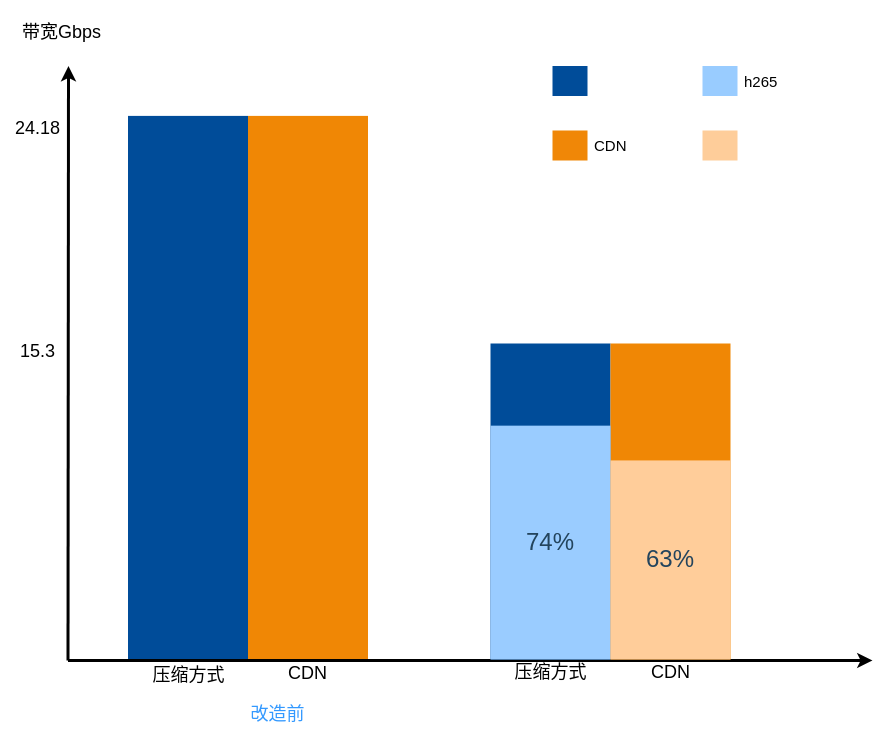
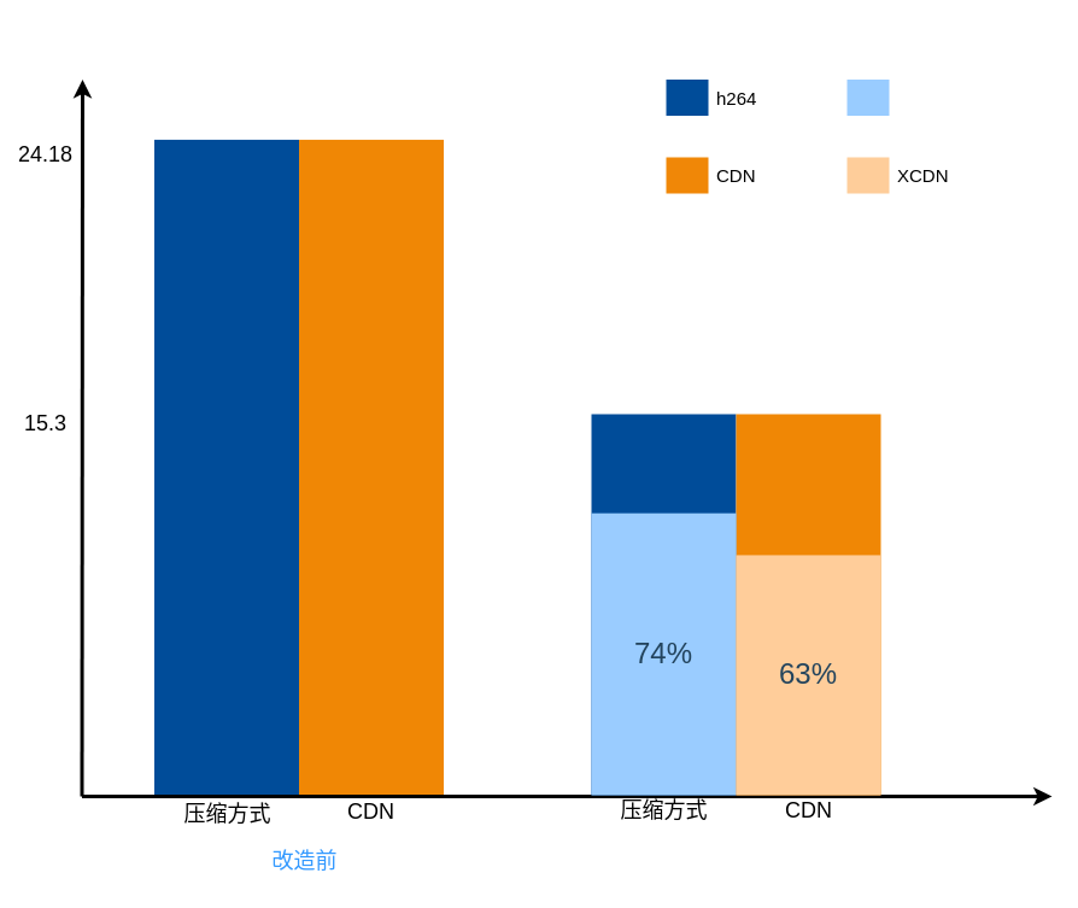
- <mxCell id="8" value="带宽Gbps" style="text;spacingTop=-5;html=1;fontSize=18;fontStyle=0;points=[]" vertex="1" parent="1"><mxGeometry x="20" y="20" width="80" height="20" as="geometry" /></mxCell>
+ <mxCell id="16" value="h264" style="text;spacingTop=-5;html=1;points=[];fontSize=15;" vertex="1" parent="14"><mxGeometry x="40" y="5.0" width="80" height="20" as="geometry" /></mxCell>
- <mxCell id="13" value="h265" style="text;spacingTop=-5;html=1;points=[];fontSize=15;" vertex="1" parent="11"><mxGeometry x="40" y="5.0" width="80" height="20" as="geometry" /></mxCell>
+ <mxCell id="22" value="XCDN" style="text;spacingTop=-5;html=1;points=[];fontSize=15;" vertex="1" parent="20"><mxGeometry x="40" y="5" width="80" height="25" as="geometry" /></mxCell>
- <mxCell id="29" value="&lt;font color=&quot;#3399ff&quot;&gt;改造前&lt;/font&gt;" style="text;spacingTop=-5;align=center;verticalAlign=middle;fontStyle=0;html=1;fontSize=18;points=[];strokeColor=none;" vertex="1" parent="1"><mxGeometry x="217" y="701" width="120" height="30" as="geometry" /></mxCell>
+ <mxCell id="29" value="&lt;font color=&quot;#3399ff&quot;&gt;改造前&lt;/font&gt;" style="text;spacingTop=-5;align=center;verticalAlign=middle;fontStyle=0;html=1;fontSize=18;points=[];strokeColor=none;" vertex="1" parent="1"><mxGeometry x="192" y="701" width="120" height="30" as="geometry" /></mxCell>
